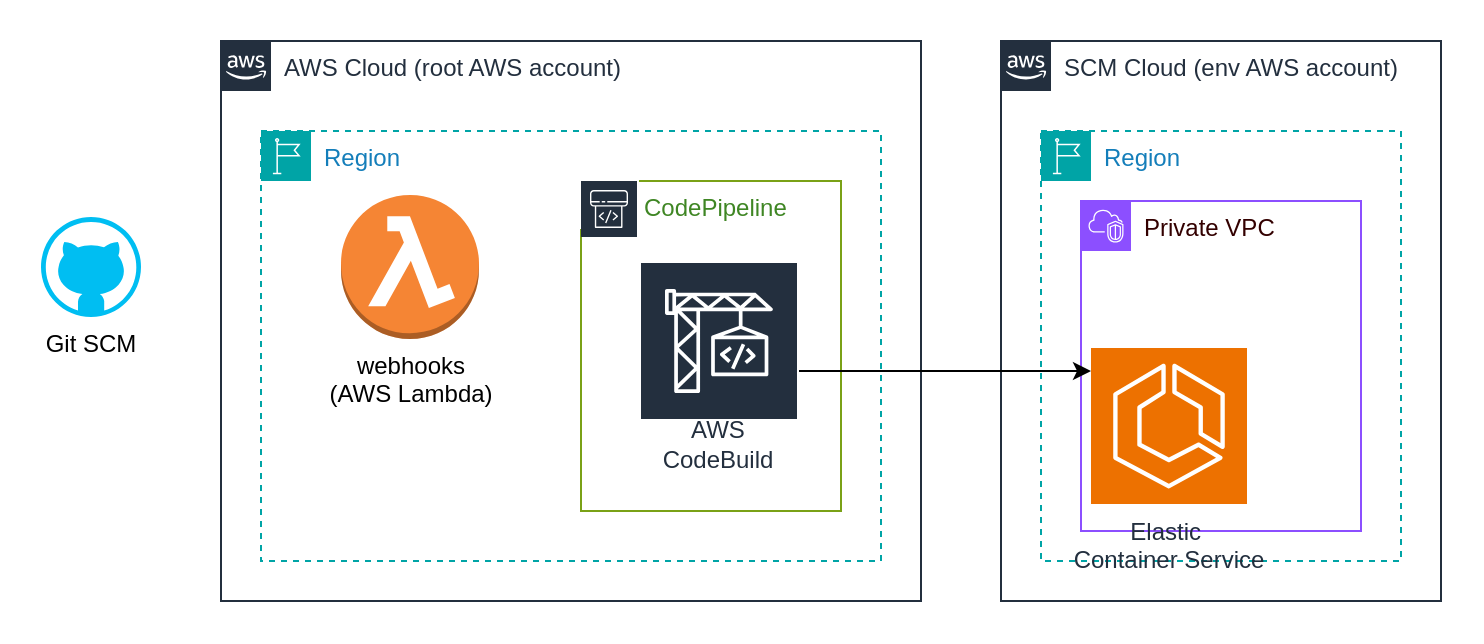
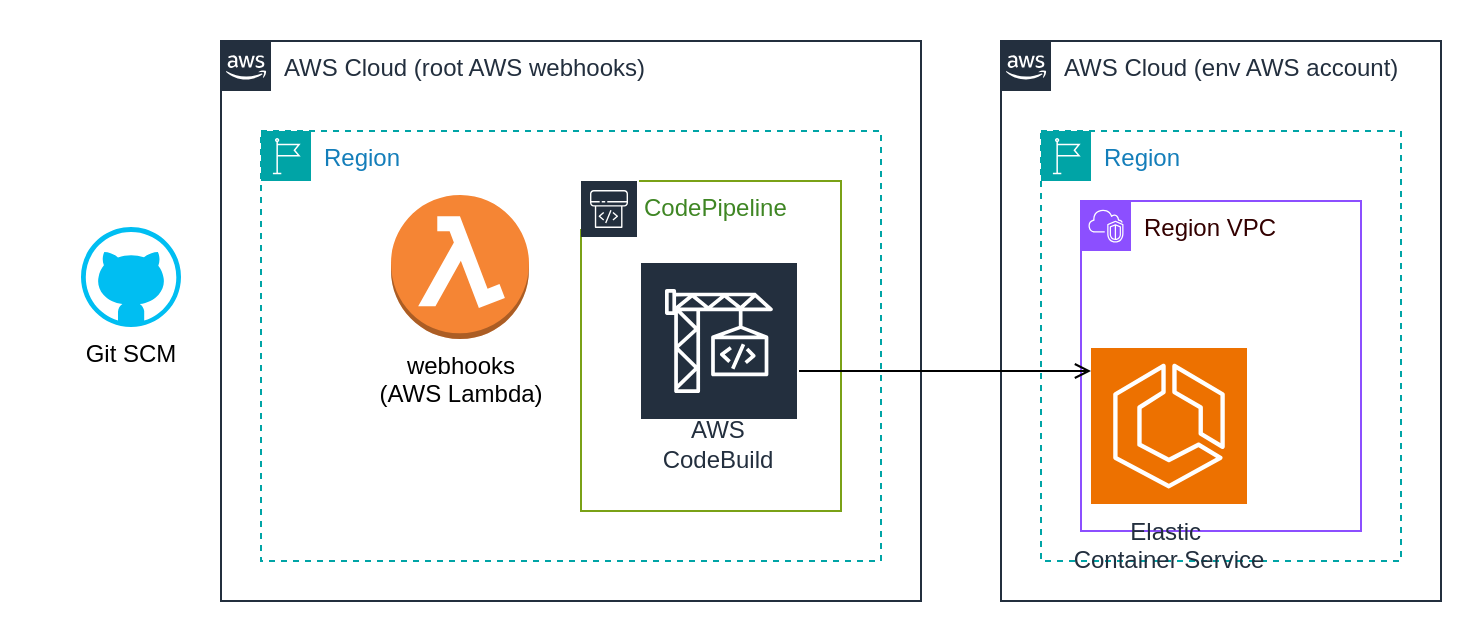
- <mxCell id="2" value="AWS Cloud (root AWS account)" style="points=[[0,0],[0.25,0],[0.5,0],[0.75,0],[1,0],[1,0.25],[1,0.5],[1,0.75],[1,1],[0.75,1],[0.5,1],[0.25,1],[0,1],[0,0.75],[0,0.5],[0,0.25]];outlineConnect=0;gradientColor=none;html=1;whiteSpace=wrap;fontSize=12;fontStyle=0;container=1;pointerEvents=0;collapsible=0;recursiveResize=0;shape=mxgraph.aws4.group;grIcon=mxgraph.aws4.group_aws_cloud_alt;strokeColor=#232F3E;fillColor=none;verticalAlign=top;align=left;spacingLeft=30;fontColor=#232F3E;dashed=0;" parent="1" vertex="1"><mxGeometry x="110" y="20" width="350" height="280" as="geometry" /></mxCell>
+ <mxCell id="2" value="AWS Cloud (root AWS webhooks)" style="points=[[0,0],[0.25,0],[0.5,0],[0.75,0],[1,0],[1,0.25],[1,0.5],[1,0.75],[1,1],[0.75,1],[0.5,1],[0.25,1],[0,1],[0,0.75],[0,0.5],[0,0.25]];outlineConnect=0;gradientColor=none;html=1;whiteSpace=wrap;fontSize=12;fontStyle=0;container=1;pointerEvents=0;collapsible=0;recursiveResize=0;shape=mxgraph.aws4.group;grIcon=mxgraph.aws4.group_aws_cloud_alt;strokeColor=#232F3E;fillColor=none;verticalAlign=top;align=left;spacingLeft=30;fontColor=#232F3E;dashed=0;" parent="1" vertex="1"><mxGeometry x="110" y="20" width="350" height="280" as="geometry" /></mxCell>
- <mxCell id="9" value="SCM Cloud (env AWS account)" style="points=[[0,0],[0.25,0],[0.5,0],[0.75,0],[1,0],[1,0.25],[1,0.5],[1,0.75],[1,1],[0.75,1],[0.5,1],[0.25,1],[0,1],[0,0.75],[0,0.5],[0,0.25]];outlineConnect=0;gradientColor=none;html=1;whiteSpace=wrap;fontSize=12;fontStyle=0;container=1;pointerEvents=0;collapsible=0;recursiveResize=0;shape=mxgraph.aws4.group;grIcon=mxgraph.aws4.group_aws_cloud_alt;strokeColor=#232F3E;fillColor=none;verticalAlign=top;align=left;spacingLeft=30;fontColor=#232F3E;dashed=0;" parent="1" vertex="1"><mxGeometry x="500" y="20" width="220" height="280" as="geometry" /></mxCell>
+ <mxCell id="9" value="AWS Cloud (env AWS account)" style="points=[[0,0],[0.25,0],[0.5,0],[0.75,0],[1,0],[1,0.25],[1,0.5],[1,0.75],[1,1],[0.75,1],[0.5,1],[0.25,1],[0,1],[0,0.75],[0,0.5],[0,0.25]];outlineConnect=0;gradientColor=none;html=1;whiteSpace=wrap;fontSize=12;fontStyle=0;container=1;pointerEvents=0;collapsible=0;recursiveResize=0;shape=mxgraph.aws4.group;grIcon=mxgraph.aws4.group_aws_cloud_alt;strokeColor=#232F3E;fillColor=none;verticalAlign=top;align=left;spacingLeft=30;fontColor=#232F3E;dashed=0;" parent="1" vertex="1"><mxGeometry x="500" y="20" width="220" height="280" as="geometry" /></mxCell>
- <mxCell id="11" value="&lt;font color=&quot;#330000&quot;&gt;Private VPC&lt;/font&gt;" style="points=[[0,0],[0.25,0],[0.5,0],[0.75,0],[1,0],[1,0.25],[1,0.5],[1,0.75],[1,1],[0.75,1],[0.5,1],[0.25,1],[0,1],[0,0.75],[0,0.5],[0,0.25]];outlineConnect=0;gradientColor=none;html=1;whiteSpace=wrap;fontSize=12;fontStyle=0;container=1;pointerEvents=0;collapsible=0;recursiveResize=0;shape=mxgraph.aws4.group;grIcon=mxgraph.aws4.group_vpc2;strokeColor=#8C4FFF;fillColor=none;verticalAlign=top;align=left;spacingLeft=30;fontColor=#AAB7B8;dashed=0;" parent="10" vertex="1"><mxGeometry x="20" y="35" width="140" height="165" as="geometry" /></mxCell>
+ <mxCell id="11" value="&lt;font color=&quot;#330000&quot;&gt;Region VPC&lt;/font&gt;" style="points=[[0,0],[0.25,0],[0.5,0],[0.75,0],[1,0],[1,0.25],[1,0.5],[1,0.75],[1,1],[0.75,1],[0.5,1],[0.25,1],[0,1],[0,0.75],[0,0.5],[0,0.25]];outlineConnect=0;gradientColor=none;html=1;whiteSpace=wrap;fontSize=12;fontStyle=0;container=1;pointerEvents=0;collapsible=0;recursiveResize=0;shape=mxgraph.aws4.group;grIcon=mxgraph.aws4.group_vpc2;strokeColor=#8C4FFF;fillColor=none;verticalAlign=top;align=left;spacingLeft=30;fontColor=#AAB7B8;dashed=0;" parent="10" vertex="1"><mxGeometry x="20" y="35" width="140" height="165" as="geometry" /></mxCell>
- <mxCell id="8" value="Git SCM" style="verticalLabelPosition=bottom;html=1;verticalAlign=top;align=center;strokeColor=none;fillColor=#00BEF2;shape=mxgraph.azure.github_code;pointerEvents=1;" parent="1" vertex="1"><mxGeometry x="20" y="108" width="50" height="50" as="geometry" /></mxCell>
+ <mxCell id="8" value="Git SCM" style="verticalLabelPosition=bottom;html=1;verticalAlign=top;align=center;strokeColor=none;fillColor=#00BEF2;shape=mxgraph.azure.github_code;pointerEvents=1;" parent="1" vertex="1"><mxGeometry x="40" y="113" width="50" height="50" as="geometry" /></mxCell>
- <mxCell id="7" value="webhooks&lt;br&gt;(AWS Lambda)" style="outlineConnect=0;dashed=0;verticalLabelPosition=bottom;verticalAlign=top;align=center;html=1;shape=mxgraph.aws3.lambda_function;fillColor=#F58534;gradientColor=none;" parent="3" vertex="1"><mxGeometry x="40" y="32" width="69" height="72" as="geometry" /></mxCell>
+ <mxCell id="7" value="webhooks&lt;br&gt;(AWS Lambda)" style="outlineConnect=0;dashed=0;verticalLabelPosition=bottom;verticalAlign=top;align=center;html=1;shape=mxgraph.aws3.lambda_function;fillColor=#F58534;gradientColor=none;" parent="3" vertex="1"><mxGeometry x="65" y="32" width="69" height="72" as="geometry" /></mxCell>
- <mxCell id="13" style="edgeStyle=orthogonalEdgeStyle;rounded=0;orthogonalLoop=1;jettySize=auto;html=1;" parent="1" source="6" target="12" edge="1"><mxGeometry relative="1" as="geometry"><Array as="points"><mxPoint x="570" y="205" /><mxPoint x="570" y="205" /></Array></mxGeometry></mxCell>
+ <mxCell id="13" style="edgeStyle=orthogonalEdgeStyle;rounded=0;orthogonalLoop=1;jettySize=auto;html=1;endArrow=open;" parent="1" source="6" target="12" edge="1"><mxGeometry relative="1" as="geometry"><Array as="points"><mxPoint x="570" y="205" /><mxPoint x="570" y="205" /></Array></mxGeometry></mxCell>
